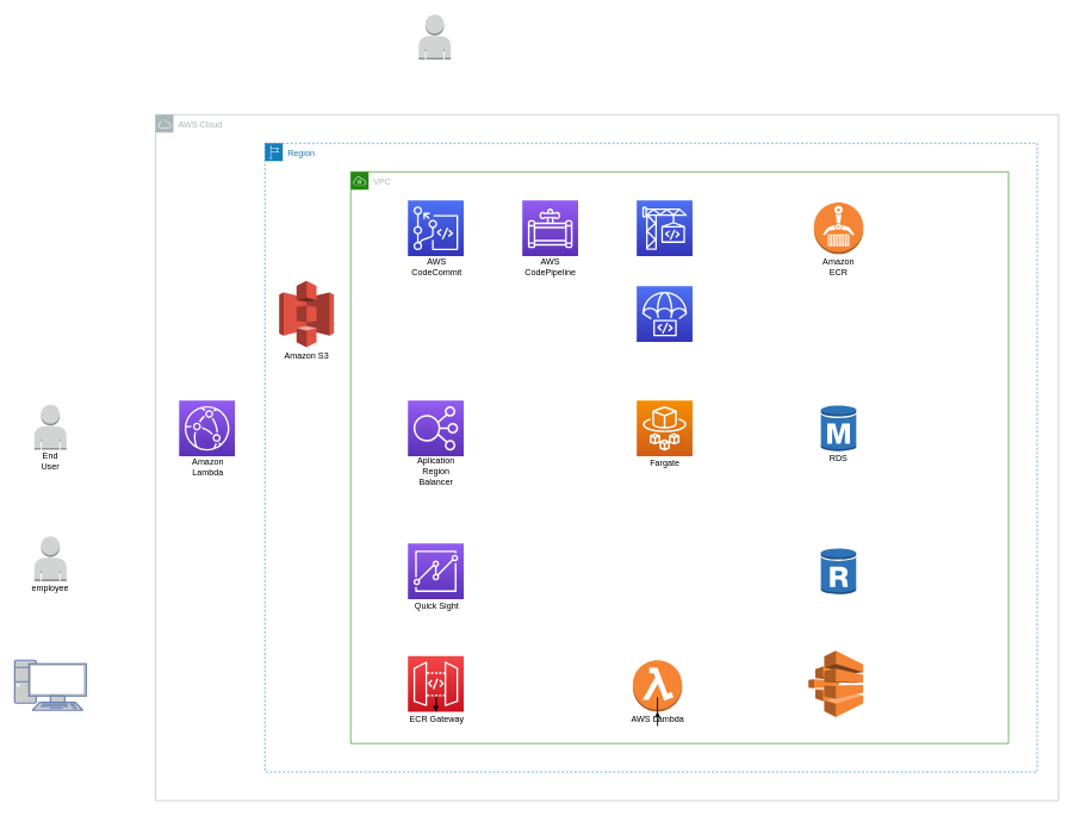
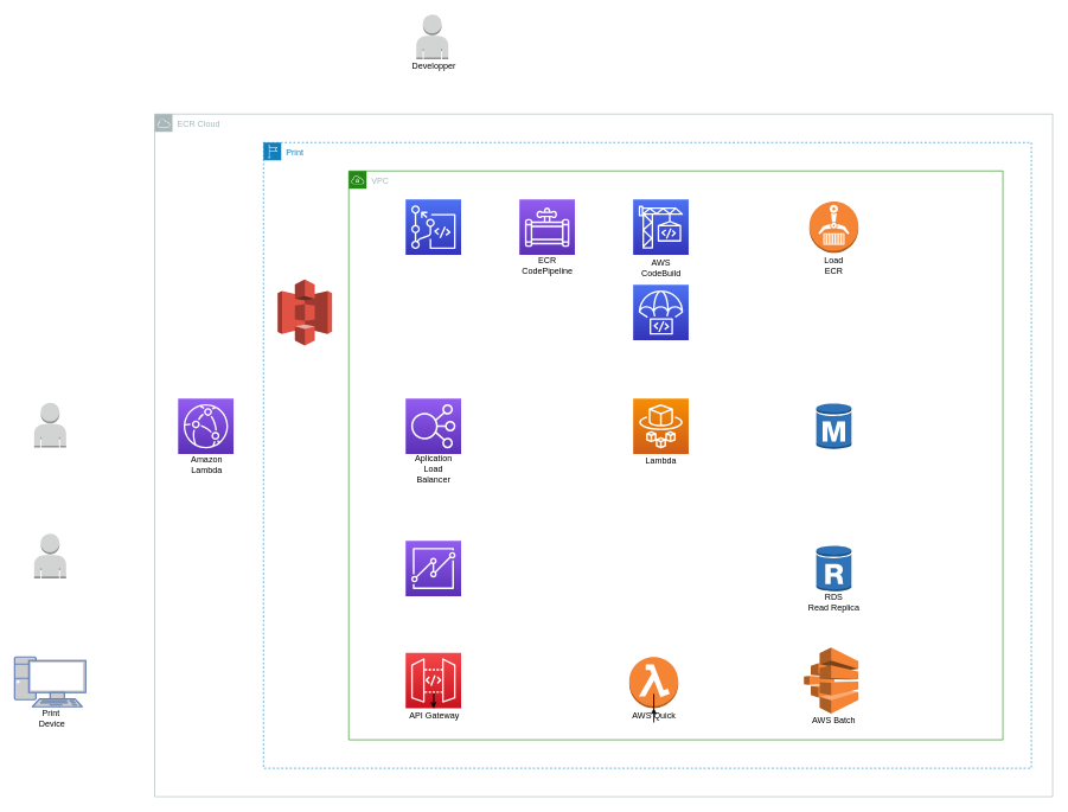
+ <mxCell id="56" value="Developper" style="text;html=1;strokeColor=none;fillColor=none;align=center;verticalAlign=middle;whiteSpace=wrap;rounded=0;" parent="54" vertex="1"><mxGeometry x="5" y="63" width="40" height="20" as="geometry" /></mxCell>
- <mxCell id="2" value="AWS Cloud" style="outlineConnect=0;gradientColor=none;html=1;whiteSpace=wrap;fontSize=12;fontStyle=0;shape=mxgraph.aws4.group;grIcon=mxgraph.aws4.group_aws_cloud;strokeColor=#AAB7B8;fillColor=none;verticalAlign=top;align=left;spacingLeft=30;fontColor=#AAB7B8;dashed=0;" parent="1" vertex="1"><mxGeometry x="217" y="160" width="1263" height="960" as="geometry" /></mxCell>
+ <mxCell id="2" value="ECR Cloud" style="outlineConnect=0;gradientColor=none;html=1;whiteSpace=wrap;fontSize=12;fontStyle=0;shape=mxgraph.aws4.group;grIcon=mxgraph.aws4.group_aws_cloud;strokeColor=#AAB7B8;fillColor=none;verticalAlign=top;align=left;spacingLeft=30;fontColor=#AAB7B8;dashed=0;" parent="1" vertex="1"><mxGeometry x="217" y="160" width="1263" height="960" as="geometry" /></mxCell>
- <mxCell id="3" value="Region" style="points=[[0,0],[0.25,0],[0.5,0],[0.75,0],[1,0],[1,0.25],[1,0.5],[1,0.75],[1,1],[0.75,1],[0.5,1],[0.25,1],[0,1],[0,0.75],[0,0.5],[0,0.25]];outlineConnect=0;gradientColor=none;html=1;whiteSpace=wrap;fontSize=12;fontStyle=0;shape=mxgraph.aws4.group;grIcon=mxgraph.aws4.group_region;strokeColor=#147EBA;fillColor=none;verticalAlign=top;align=left;spacingLeft=30;fontColor=#147EBA;dashed=1;" parent="1" vertex="1"><mxGeometry x="370" y="200" width="1080" height="880" as="geometry" /></mxCell>
+ <mxCell id="3" value="Print" style="points=[[0,0],[0.25,0],[0.5,0],[0.75,0],[1,0],[1,0.25],[1,0.5],[1,0.75],[1,1],[0.75,1],[0.5,1],[0.25,1],[0,1],[0,0.75],[0,0.5],[0,0.25]];outlineConnect=0;gradientColor=none;html=1;whiteSpace=wrap;fontSize=12;fontStyle=0;shape=mxgraph.aws4.group;grIcon=mxgraph.aws4.group_region;strokeColor=#147EBA;fillColor=none;verticalAlign=top;align=left;spacingLeft=30;fontColor=#147EBA;dashed=1;" parent="1" vertex="1"><mxGeometry x="370" y="200" width="1080" height="880" as="geometry" /></mxCell>
- <mxCell id="8" value="AWS&lt;br&gt;CodeCommit" style="text;html=1;align=center;verticalAlign=middle;resizable=0;points=[];autosize=1;strokeColor=none;" parent="6" vertex="1"><mxGeometry y="78" width="90" height="30" as="geometry" /></mxCell>
- <mxCell id="11" value="AWS&lt;br&gt;CodePipeline" style="text;html=1;align=center;verticalAlign=middle;resizable=0;points=[];autosize=1;strokeColor=none;" parent="9" vertex="1"><mxGeometry y="78" width="90" height="30" as="geometry" /></mxCell>
+ <mxCell id="11" value="ECR&lt;br&gt;CodePipeline" style="text;html=1;align=center;verticalAlign=middle;resizable=0;points=[];autosize=1;strokeColor=none;" parent="9" vertex="1"><mxGeometry y="78" width="90" height="30" as="geometry" /></mxCell>
- <mxCell id="19" value="Amazon&lt;br&gt;ECR" style="text;html=1;align=center;verticalAlign=middle;resizable=0;points=[];autosize=1;strokeColor=none;" parent="17" vertex="1"><mxGeometry x="4.5" y="75" width="60" height="30" as="geometry" /></mxCell>
+ <mxCell id="19" value="Load&lt;br&gt;ECR" style="text;html=1;align=center;verticalAlign=middle;resizable=0;points=[];autosize=1;strokeColor=none;" parent="17" vertex="1"><mxGeometry x="4.5" y="75" width="60" height="30" as="geometry" /></mxCell>
+ <mxCell id="14" value="AWS&lt;br&gt;CodeBuild" style="text;html=1;align=center;verticalAlign=middle;resizable=0;points=[];autosize=1;strokeColor=none;" parent="12" vertex="1"><mxGeometry x="4" y="81" width="70" height="30" as="geometry" /></mxCell>
- <mxCell id="52" value="Amazon S3" style="text;html=1;align=center;verticalAlign=middle;resizable=0;points=[];autosize=1;strokeColor=none;" parent="50" vertex="1"><mxGeometry y="95.5" width="80" height="20" as="geometry" /></mxCell>
- <mxCell id="34" value="RDS" style="text;html=1;align=center;verticalAlign=middle;resizable=0;points=[];autosize=1;strokeColor=none;" parent="32" vertex="1"><mxGeometry x="4.75" y="66" width="40" height="20" as="geometry" /></mxCell>
- <mxCell id="59" value="End User" style="text;html=1;strokeColor=none;fillColor=none;align=center;verticalAlign=middle;whiteSpace=wrap;rounded=0;" parent="57" vertex="1"><mxGeometry x="2.5" y="69" width="40" height="20" as="geometry" /></mxCell>
- <mxCell id="28" value="Fargate" style="text;html=1;align=center;verticalAlign=middle;resizable=0;points=[];autosize=1;strokeColor=none;" parent="26" vertex="1"><mxGeometry x="9" y="78" width="60" height="20" as="geometry" /></mxCell>
+ <mxCell id="28" value="Lambda" style="text;html=1;align=center;verticalAlign=middle;resizable=0;points=[];autosize=1;strokeColor=none;" parent="26" vertex="1"><mxGeometry x="9" y="78" width="60" height="20" as="geometry" /></mxCell>
- <mxCell id="25" value="Aplication&lt;br&gt;Region&lt;br&gt;Balancer" style="text;html=1;align=center;verticalAlign=middle;resizable=0;points=[];autosize=1;strokeColor=none;" parent="23" vertex="1"><mxGeometry x="4" y="74" width="70" height="50" as="geometry" /></mxCell>
+ <mxCell id="25" value="Aplication&lt;br&gt;Load&lt;br&gt;Balancer" style="text;html=1;align=center;verticalAlign=middle;resizable=0;points=[];autosize=1;strokeColor=none;" parent="23" vertex="1"><mxGeometry x="4" y="74" width="70" height="50" as="geometry" /></mxCell>
- <mxCell id="62" value="employee" style="text;html=1;strokeColor=none;fillColor=none;align=center;verticalAlign=middle;whiteSpace=wrap;rounded=0;" parent="60" vertex="1"><mxGeometry x="2.5" y="63" width="40" height="20" as="geometry" /></mxCell>
- <mxCell id="31" value="Quick Sight" style="text;html=1;align=center;verticalAlign=middle;resizable=0;points=[];autosize=1;strokeColor=none;" parent="29" vertex="1"><mxGeometry y="78" width="80" height="20" as="geometry" /></mxCell>
+ <mxCell id="37" value="RDS&lt;br&gt;Read Replica" style="text;html=1;align=center;verticalAlign=middle;resizable=0;points=[];autosize=1;strokeColor=none;" parent="35" vertex="1"><mxGeometry y="66" width="90" height="30" as="geometry" /></mxCell>
- <mxCell id="48" value="ECR Gateway" style="text;html=1;align=center;verticalAlign=middle;resizable=0;points=[];autosize=1;strokeColor=none;" parent="46" vertex="1"><mxGeometry y="78" width="90" height="20" as="geometry" /></mxCell>
+ <mxCell id="48" value="API Gateway" style="text;html=1;align=center;verticalAlign=middle;resizable=0;points=[];autosize=1;strokeColor=none;" parent="46" vertex="1"><mxGeometry y="78" width="90" height="20" as="geometry" /></mxCell>
- <mxCell id="40" value="AWS Lambda" style="text;html=1;align=center;verticalAlign=middle;resizable=0;points=[];autosize=1;strokeColor=none;" parent="38" vertex="1"><mxGeometry y="72" width="90" height="20" as="geometry" /></mxCell>
+ <mxCell id="40" value="AWS Quick" style="text;html=1;align=center;verticalAlign=middle;resizable=0;points=[];autosize=1;strokeColor=none;" parent="38" vertex="1"><mxGeometry y="72" width="90" height="20" as="geometry" /></mxCell>
+ <mxCell id="53" value="Print&amp;nbsp;&lt;br&gt;Device" style="text;html=1;strokeColor=none;fillColor=none;align=center;verticalAlign=middle;whiteSpace=wrap;rounded=0;" parent="1" vertex="1"><mxGeometry x="52.5" y="999.5" width="40" height="20" as="geometry" /></mxCell>
+ <mxCell id="44" value="AWS Batch" style="text;html=1;align=center;verticalAlign=middle;resizable=0;points=[];autosize=1;strokeColor=none;" parent="42" vertex="1"><mxGeometry x="2" y="93" width="80" height="20" as="geometry" /></mxCell>
